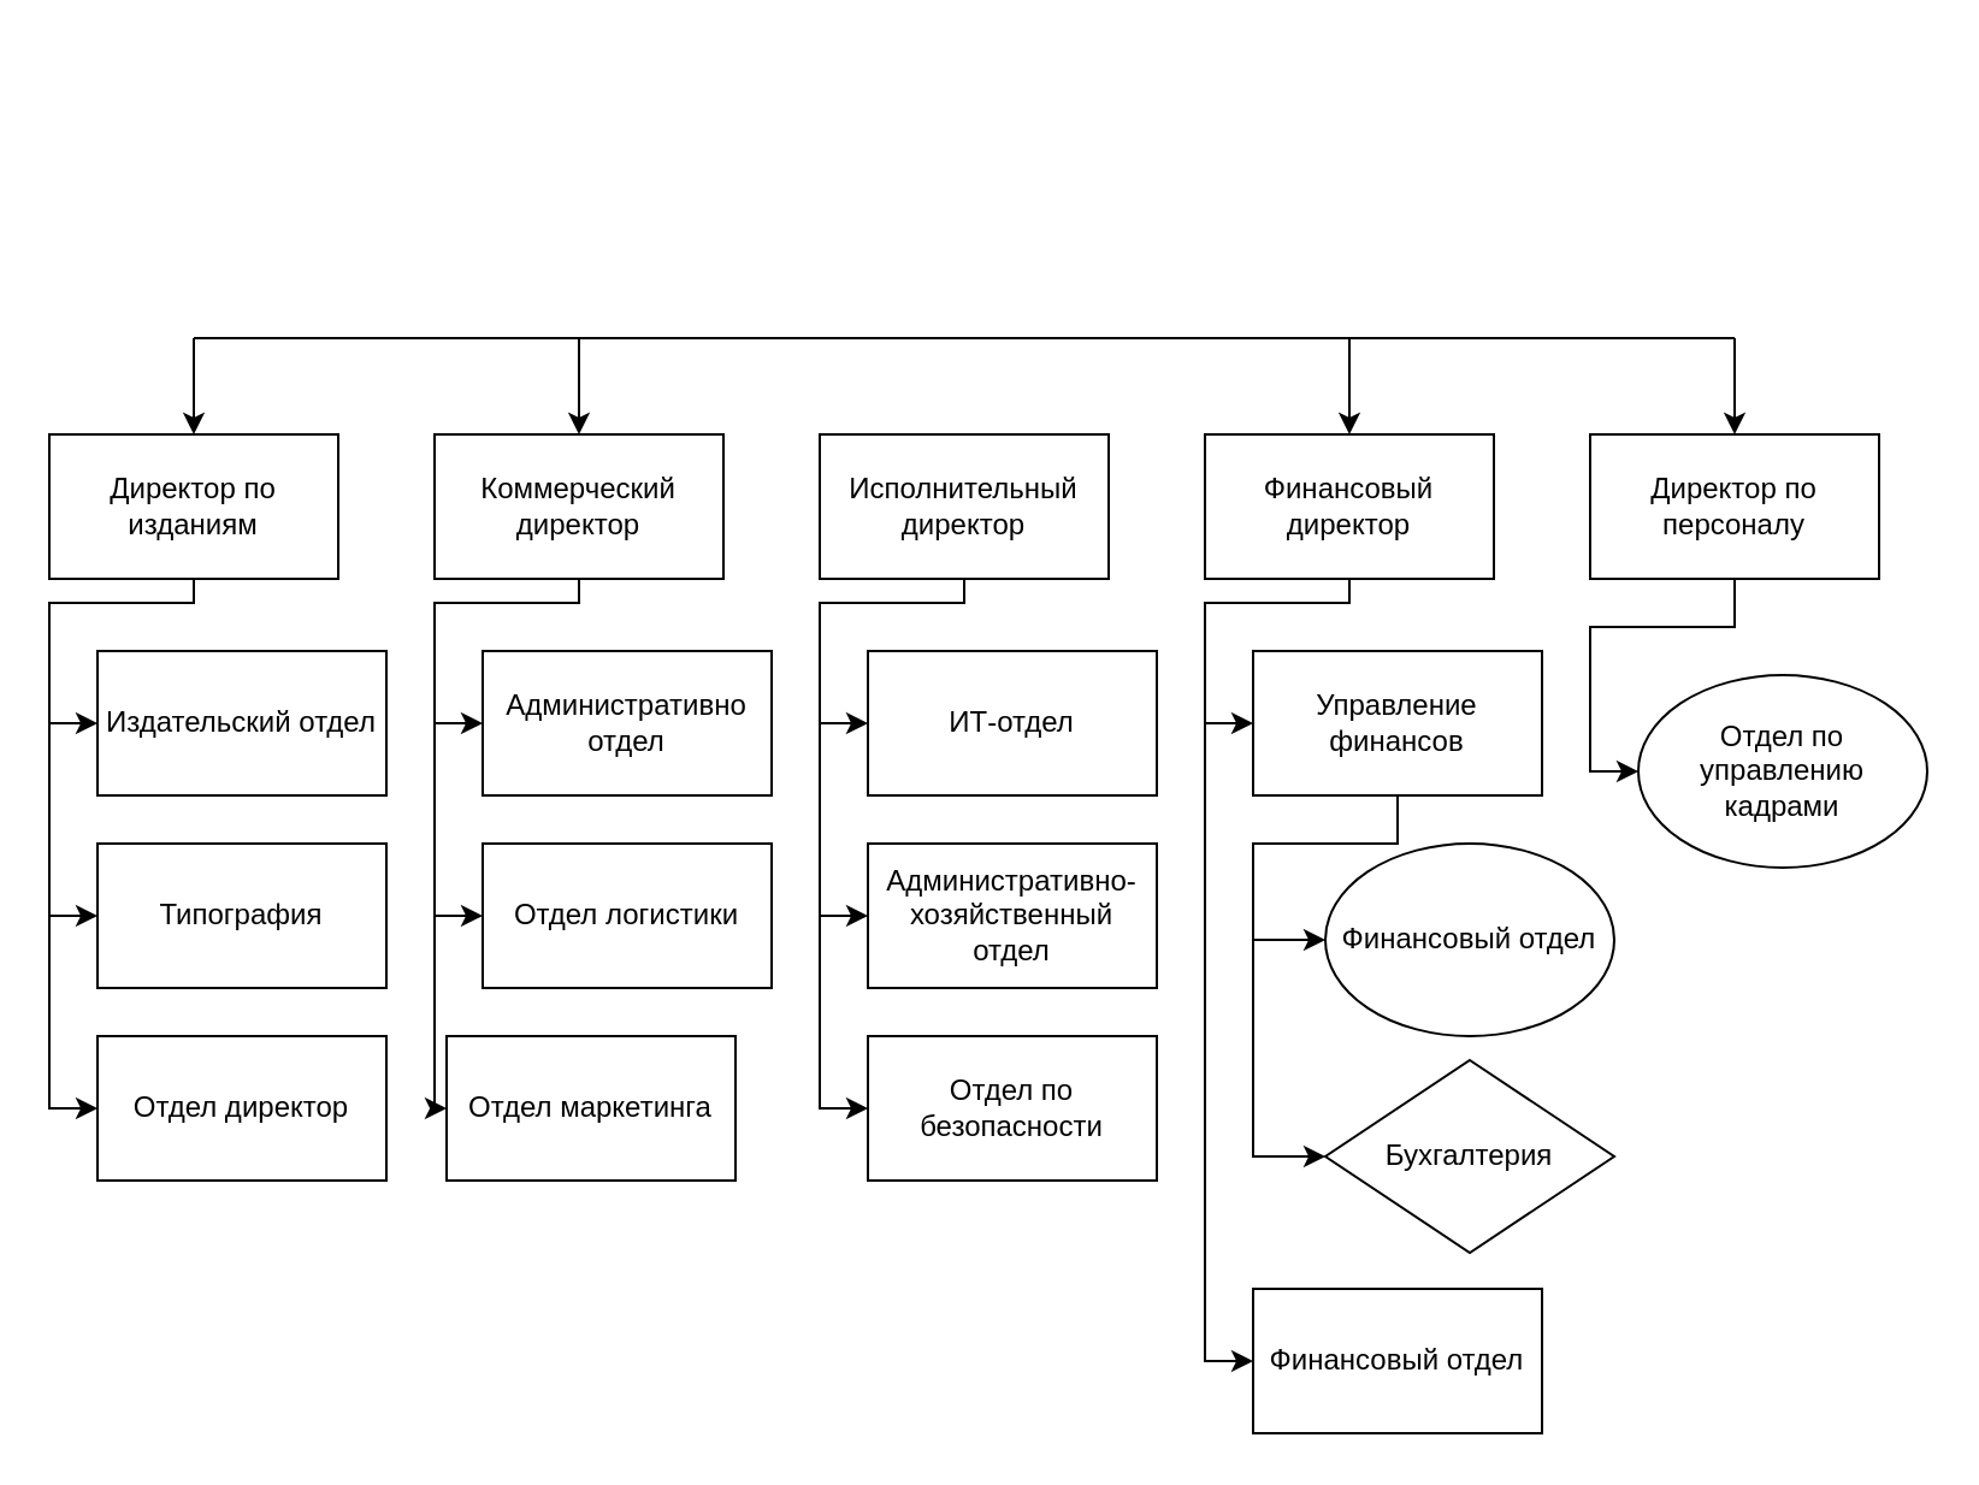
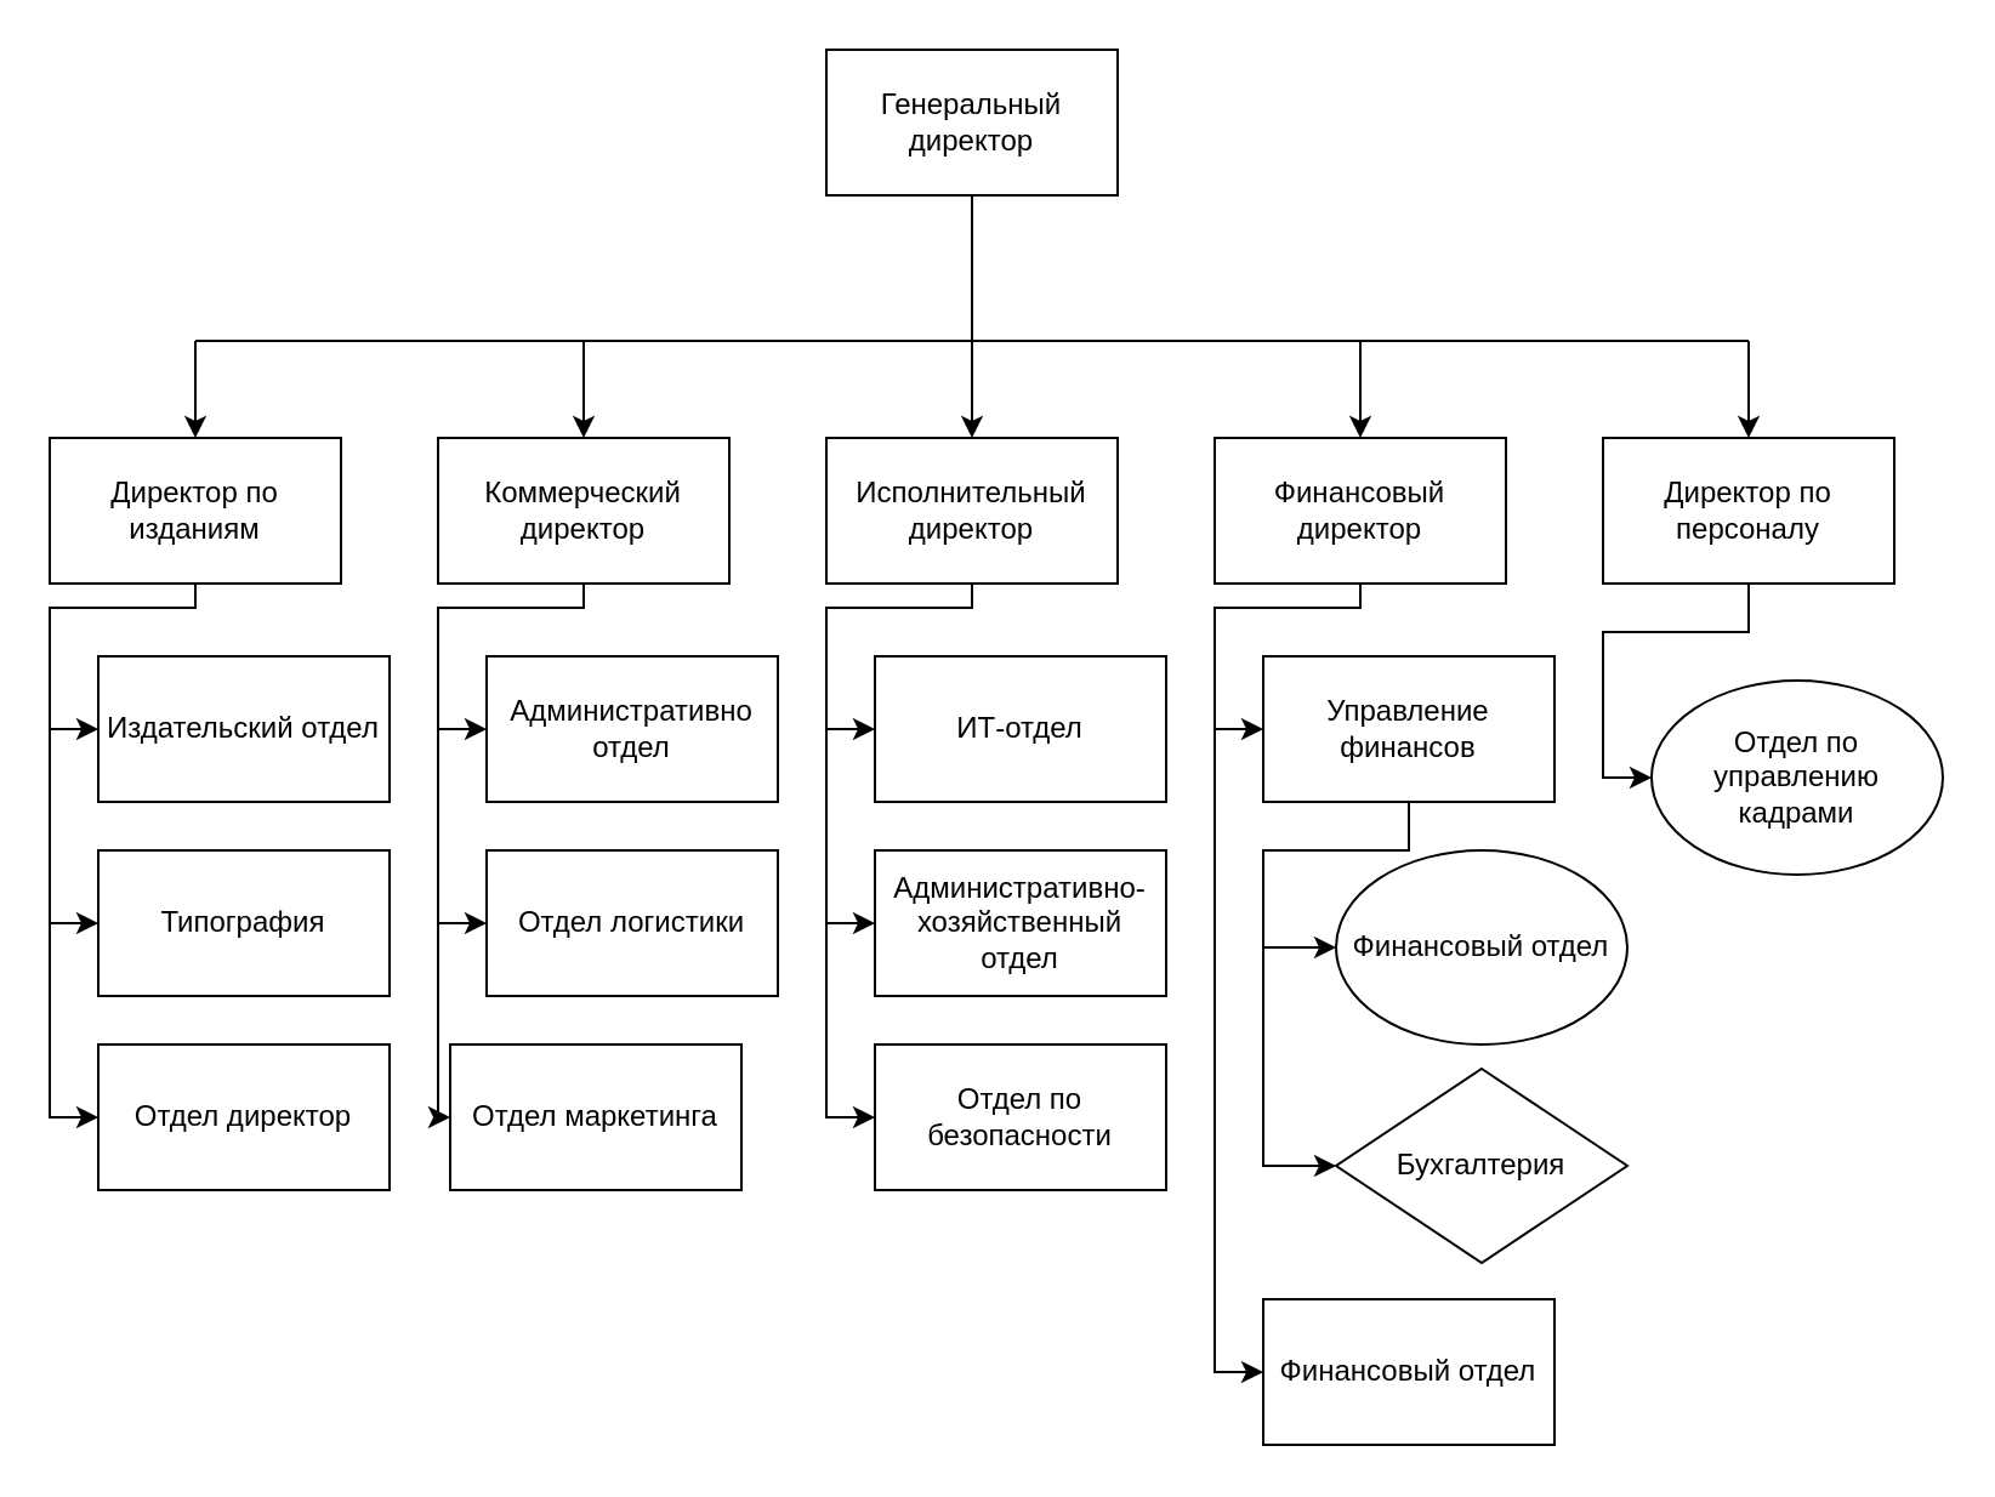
+ <mxCell id="3" value="Генеральный директор" style="rounded=0;whiteSpace=wrap;html=1;" vertex="1" parent="1"><mxGeometry x="340" y="20" width="120" height="60" as="geometry" /></mxCell>
+ <mxCell id="2" value="" style="edgeStyle=orthogonalEdgeStyle;rounded=0;orthogonalLoop=1;jettySize=auto;html=1;" edge="1" parent="1" source="3" target="6"><mxGeometry relative="1" as="geometry" /></mxCell>
